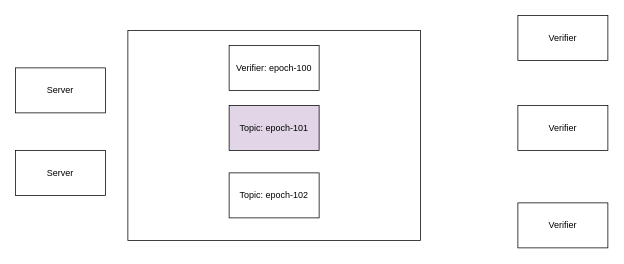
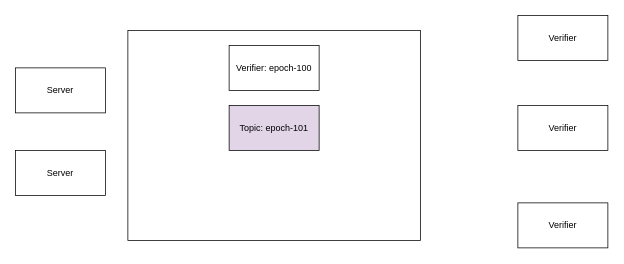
- <mxCell id="7" value="Topic: epoch-102" style="whiteSpace=wrap;html=1;" vertex="1" parent="1"><mxGeometry x="305" y="230" width="120" height="60" as="geometry" /></mxCell>
